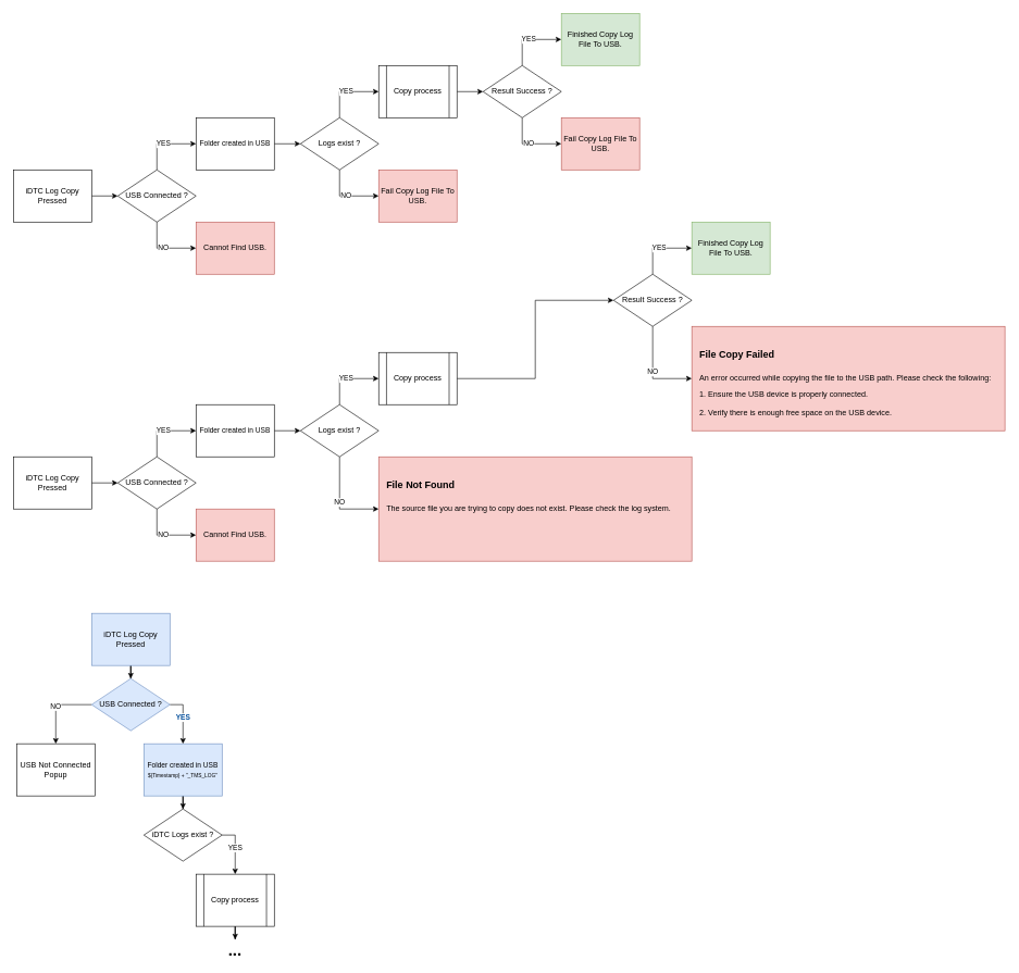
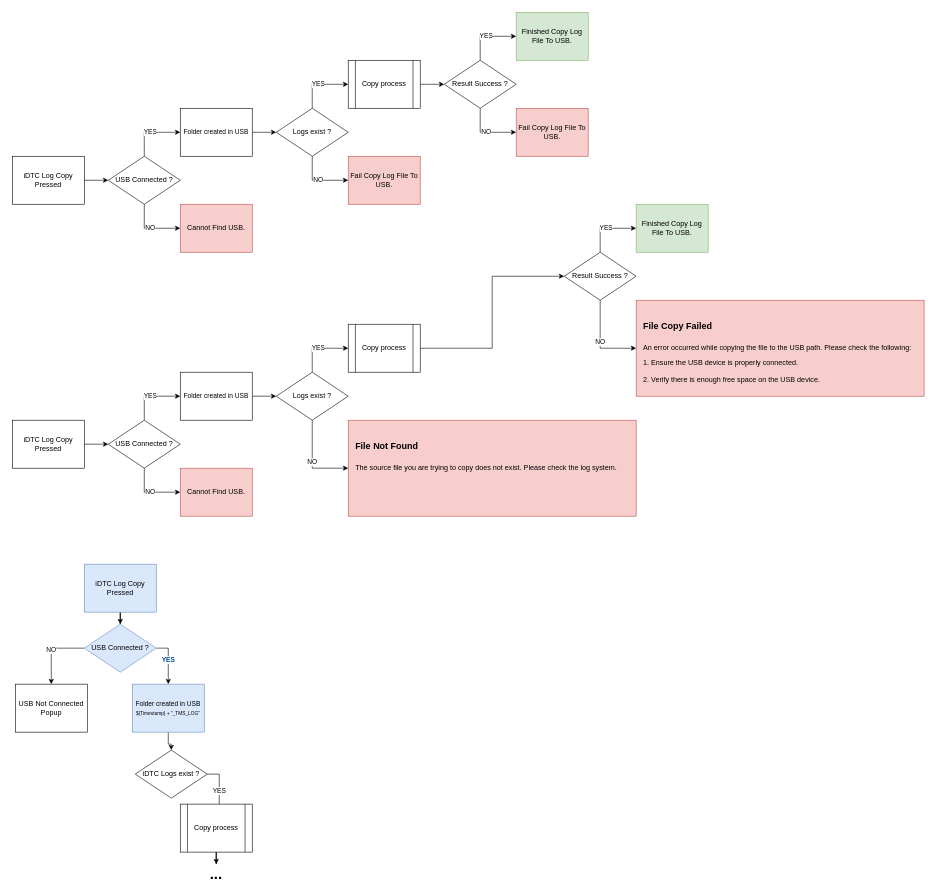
- <mxCell id="31" value="iDTC Logs exist ?" style="rhombus;whiteSpace=wrap;html=1;" parent="1" vertex="1"><mxGeometry x="220" y="1240" width="120" height="80" as="geometry" /></mxCell>
+ <mxCell id="31" value="iDTC Logs exist ?" style="rhombus;whiteSpace=wrap;html=1;" parent="1" vertex="1"><mxGeometry x="225" y="1250" width="120" height="80" as="geometry" /></mxCell>
